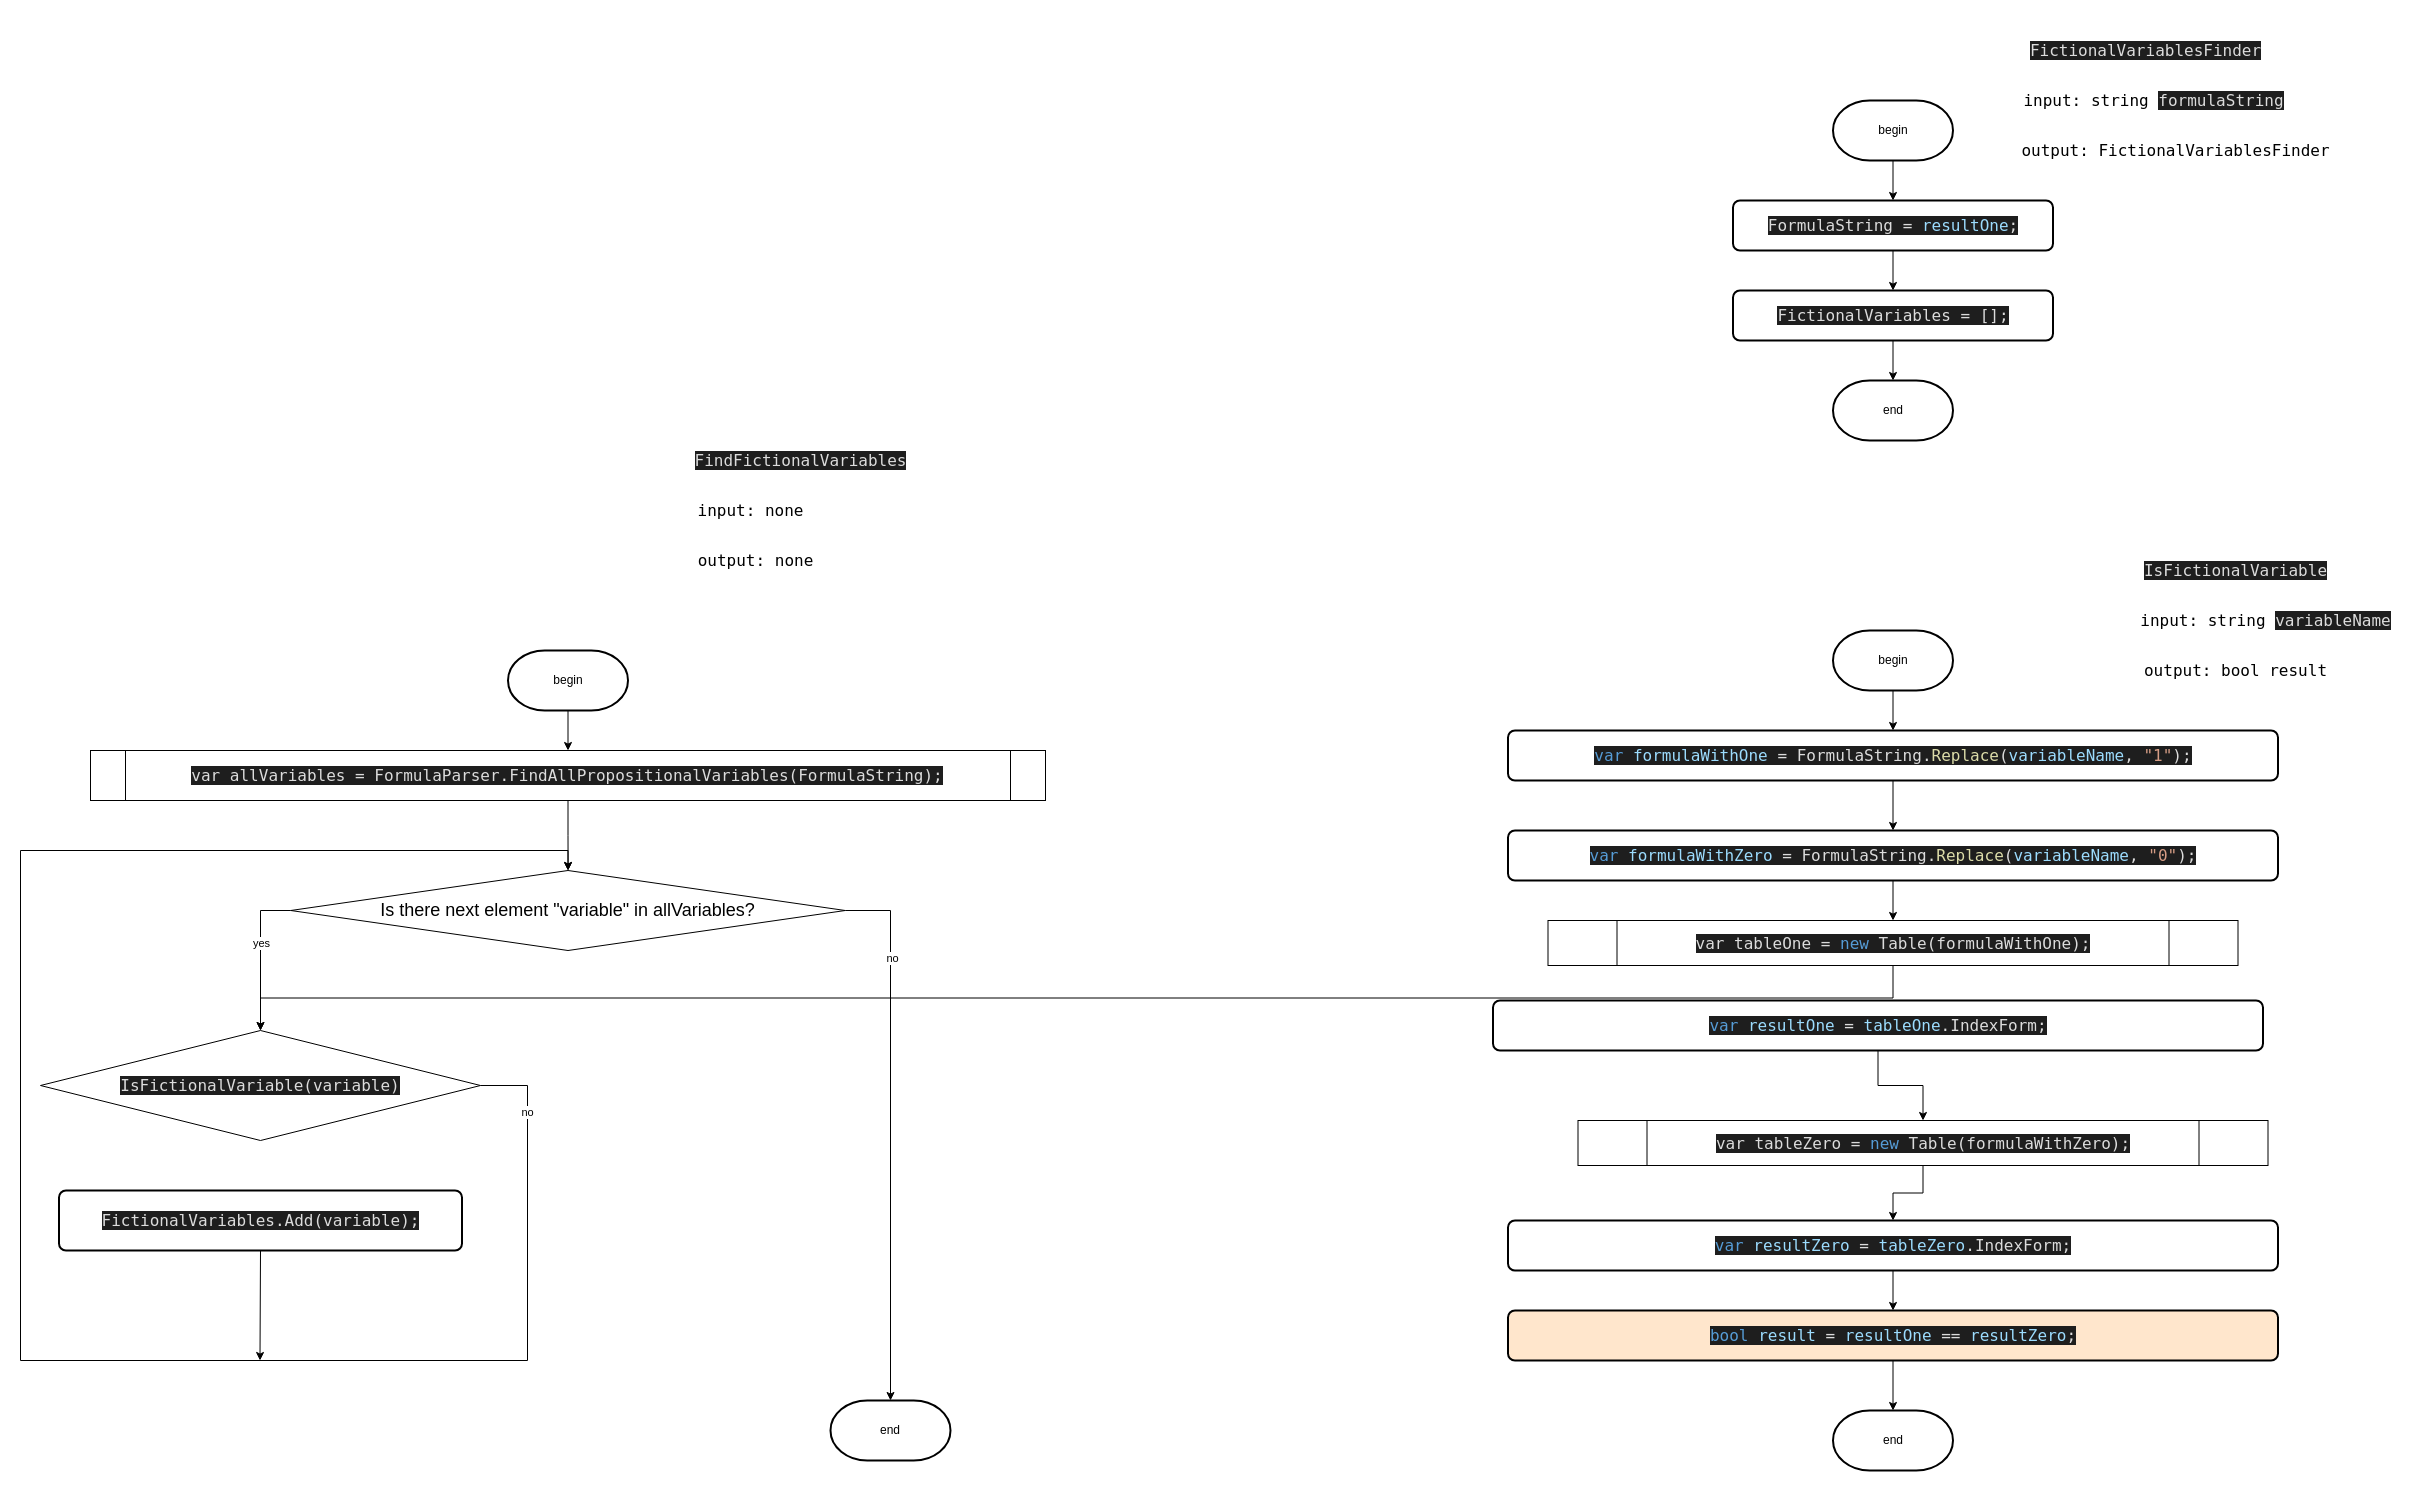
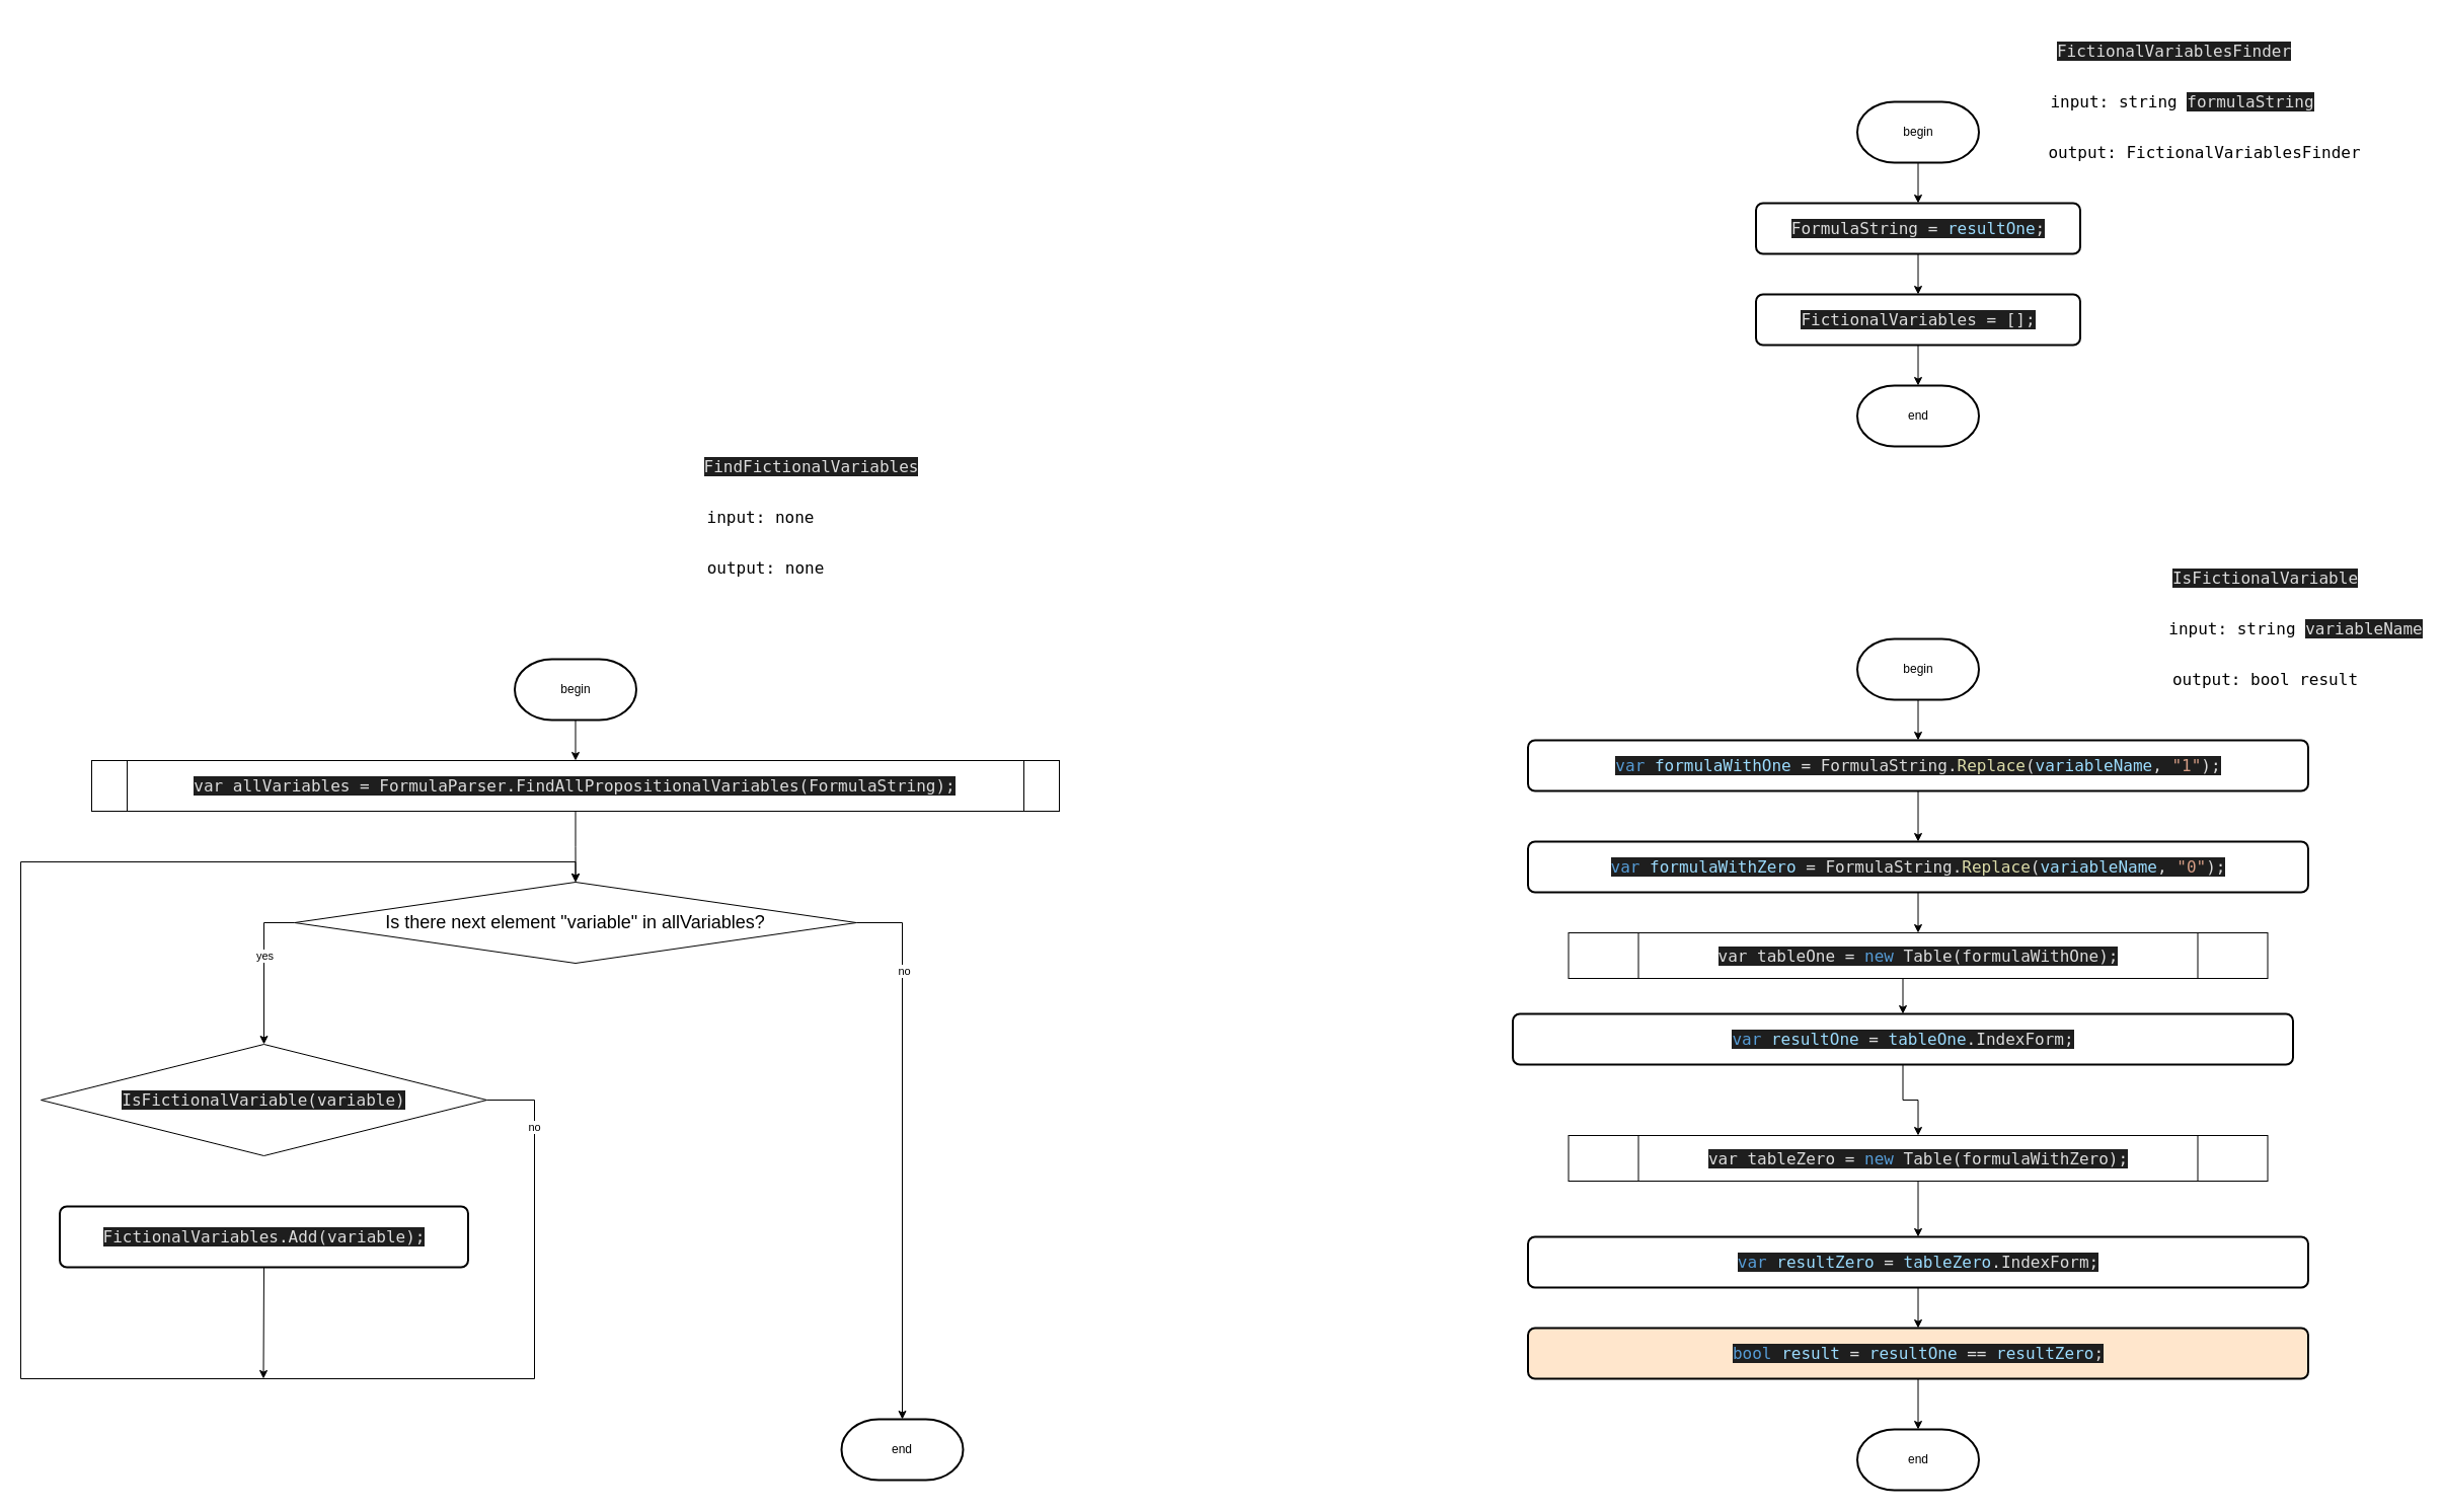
- <mxCell id="33" style="edgeStyle=orthogonalEdgeStyle;rounded=0;orthogonalLoop=1;jettySize=auto;html=1;exitX=0.5;exitY=1;exitDx=0;exitDy=0;" edge="1" parent="1" source="34" target="46"><mxGeometry relative="1" as="geometry" /></mxCell>
+ <mxCell id="33" style="edgeStyle=orthogonalEdgeStyle;rounded=0;orthogonalLoop=1;jettySize=auto;html=1;exitX=0.5;exitY=1;exitDx=0;exitDy=0;entryX=0.5;entryY=0;entryDx=0;entryDy=0;" edge="1" parent="1" source="34" target="28"><mxGeometry relative="1" as="geometry" /></mxCell>
- <mxCell id="36" value="&lt;pre style=&quot;color: rgb(220, 220, 220); font-size: 12pt; background-color: rgb(30, 30, 30); font-family: &amp;quot;JetBrains Mono&amp;quot;, monospace;&quot;&gt;&lt;pre style=&quot;font-size: 12pt; font-family: &amp;quot;JetBrains Mono&amp;quot;, monospace;&quot;&gt;var tableZero = &lt;span style=&quot;color: rgb(86, 156, 214);&quot;&gt;new &lt;/span&gt;Table(formulaWithZero);&lt;/pre&gt;&lt;/pre&gt;" style="shape=process;whiteSpace=wrap;html=1;backgroundOutline=1;" vertex="1" parent="1"><mxGeometry x="1577.5" y="1120" width="690" height="45" as="geometry" /></mxCell>
+ <mxCell id="36" value="&lt;pre style=&quot;color: rgb(220, 220, 220); font-size: 12pt; background-color: rgb(30, 30, 30); font-family: &amp;quot;JetBrains Mono&amp;quot;, monospace;&quot;&gt;&lt;pre style=&quot;font-size: 12pt; font-family: &amp;quot;JetBrains Mono&amp;quot;, monospace;&quot;&gt;var tableZero = &lt;span style=&quot;color: rgb(86, 156, 214);&quot;&gt;new &lt;/span&gt;Table(formulaWithZero);&lt;/pre&gt;&lt;/pre&gt;" style="shape=process;whiteSpace=wrap;html=1;backgroundOutline=1;" vertex="1" parent="1"><mxGeometry x="1547.5" y="1120" width="690" height="45" as="geometry" /></mxCell>
